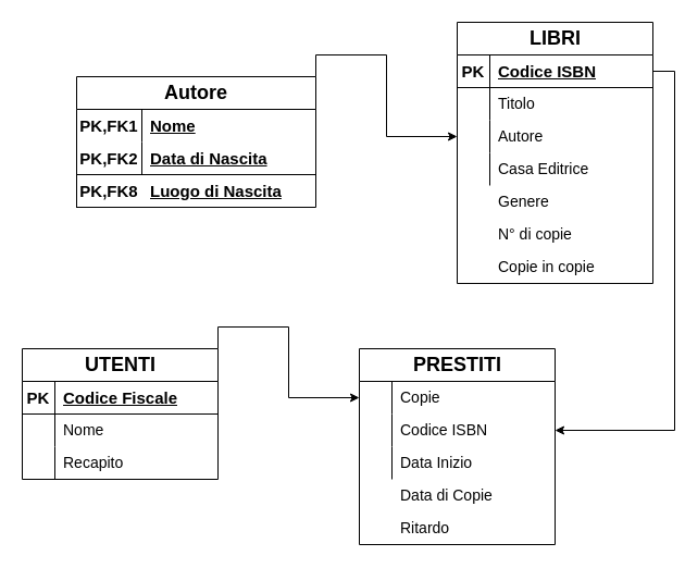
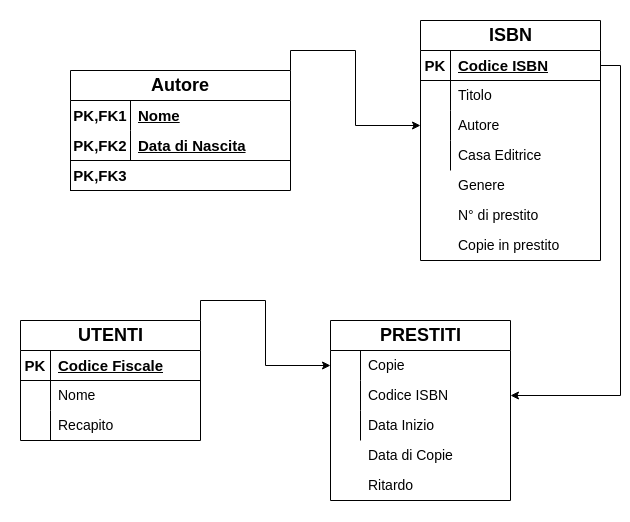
- <mxCell id="13" value="&lt;font style=&quot;font-size: 18px;&quot;&gt;LIBRI&lt;/font&gt;" style="shape=table;startSize=30;container=1;collapsible=1;childLayout=tableLayout;fixedRows=1;rowLines=0;fontStyle=1;align=center;resizeLast=1;html=1;" vertex="1" parent="1"><mxGeometry x="420" y="20" width="180" height="240" as="geometry" /></mxCell>
+ <mxCell id="13" value="&lt;font style=&quot;font-size: 18px;&quot;&gt;ISBN&lt;/font&gt;" style="shape=table;startSize=30;container=1;collapsible=1;childLayout=tableLayout;fixedRows=1;rowLines=0;fontStyle=1;align=center;resizeLast=1;html=1;" vertex="1" parent="1"><mxGeometry x="420" y="20" width="180" height="240" as="geometry" /></mxCell>
- <mxCell id="12" value="&lt;font style=&quot;font-size: 15px;&quot;&gt;PK,FK8&lt;/font&gt;" style="shape=partialRectangle;connectable=0;fillColor=none;top=0;left=0;bottom=0;right=0;fontStyle=1;overflow=hidden;html=1;whiteSpace=wrap;" vertex="1" parent="1"><mxGeometry x="70" y="160" width="60" height="30" as="geometry"><mxRectangle width="60" height="30" as="alternateBounds" /></mxGeometry></mxCell>
+ <mxCell id="12" value="&lt;font style=&quot;font-size: 15px;&quot;&gt;PK,FK3&lt;/font&gt;" style="shape=partialRectangle;connectable=0;fillColor=none;top=0;left=0;bottom=0;right=0;fontStyle=1;overflow=hidden;html=1;whiteSpace=wrap;" vertex="1" parent="1"><mxGeometry x="70" y="160" width="60" height="30" as="geometry"><mxRectangle width="60" height="30" as="alternateBounds" /></mxGeometry></mxCell>
- <mxCell id="11" value="&lt;font style=&quot;font-size: 15px;&quot;&gt;Luogo di Nascita&lt;/font&gt;" style="shape=partialRectangle;connectable=0;fillColor=none;top=0;left=0;bottom=0;right=0;align=left;spacingLeft=6;fontStyle=5;overflow=hidden;html=1;whiteSpace=wrap;" vertex="1" parent="1"><mxGeometry x="130" y="160" width="140" height="30" as="geometry"><mxRectangle width="140" height="30" as="alternateBounds" /></mxGeometry></mxCell>
- <mxCell id="33" value="&lt;font style=&quot;font-size: 14px;&quot;&gt;N° di copie&lt;br&gt;&lt;/font&gt;" style="shape=partialRectangle;connectable=0;fillColor=none;top=0;left=0;bottom=0;right=0;align=left;spacingLeft=6;overflow=hidden;whiteSpace=wrap;html=1;" vertex="1" parent="1"><mxGeometry x="450" y="200" width="150" height="30" as="geometry"><mxRectangle width="150" height="30" as="alternateBounds" /></mxGeometry></mxCell>
+ <mxCell id="33" value="&lt;font style=&quot;font-size: 14px;&quot;&gt;N° di prestito&lt;br&gt;&lt;/font&gt;" style="shape=partialRectangle;connectable=0;fillColor=none;top=0;left=0;bottom=0;right=0;align=left;spacingLeft=6;overflow=hidden;whiteSpace=wrap;html=1;" vertex="1" parent="1"><mxGeometry x="450" y="200" width="150" height="30" as="geometry"><mxRectangle width="150" height="30" as="alternateBounds" /></mxGeometry></mxCell>
- <mxCell id="34" value="&lt;font style=&quot;font-size: 14px;&quot;&gt;Copie in copie&lt;br&gt;&lt;/font&gt;" style="shape=partialRectangle;connectable=0;fillColor=none;top=0;left=0;bottom=0;right=0;align=left;spacingLeft=6;overflow=hidden;whiteSpace=wrap;html=1;" vertex="1" parent="1"><mxGeometry x="450" y="230" width="150" height="30" as="geometry"><mxRectangle width="150" height="30" as="alternateBounds" /></mxGeometry></mxCell>
+ <mxCell id="34" value="&lt;font style=&quot;font-size: 14px;&quot;&gt;Copie in prestito&lt;br&gt;&lt;/font&gt;" style="shape=partialRectangle;connectable=0;fillColor=none;top=0;left=0;bottom=0;right=0;align=left;spacingLeft=6;overflow=hidden;whiteSpace=wrap;html=1;" vertex="1" parent="1"><mxGeometry x="450" y="230" width="150" height="30" as="geometry"><mxRectangle width="150" height="30" as="alternateBounds" /></mxGeometry></mxCell>
